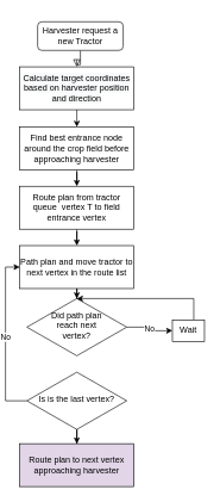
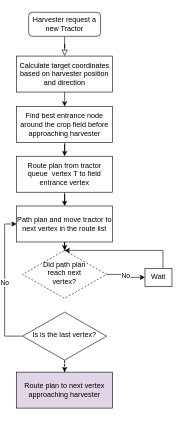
- <mxCell id="3" value="Harvester request a new Tractor" style="rounded=1;whiteSpace=wrap;html=1;fontSize=12;glass=0;strokeWidth=1;shadow=0;" parent="1" vertex="1"><mxGeometry x="45" y="30" width="120" height="40" as="geometry" /></mxCell>
+ <mxCell id="3" value="Harvester request a new Tractor" style="rounded=1;whiteSpace=wrap;html=1;fontSize=12;glass=0;strokeWidth=1;shadow=0;" parent="1" vertex="1"><mxGeometry x="40" y="20" width="120" height="40" as="geometry" /></mxCell>
- <mxCell id="13" value="Did path plan &lt;br&gt;reach next &lt;br&gt;vertex?" style="rhombus;whiteSpace=wrap;html=1;shadow=0;fontFamily=Helvetica;fontSize=12;align=center;strokeWidth=1;spacing=6;spacingTop=-4;" vertex="1" parent="1"><mxGeometry x="30" y="417" width="140" height="80" as="geometry" /></mxCell>
+ <mxCell id="13" value="Did path plan &lt;br&gt;reach next &lt;br&gt;vertex?" style="rhombus;whiteSpace=wrap;html=1;shadow=0;fontFamily=Helvetica;fontSize=12;align=center;strokeWidth=1;spacing=6;spacingTop=-4;dashed=1;" vertex="1" parent="1"><mxGeometry x="30" y="417" width="140" height="80" as="geometry" /></mxCell>
- <mxCell id="17" value="" style="edgeStyle=orthogonalEdgeStyle;rounded=0;orthogonalLoop=1;jettySize=auto;html=1;" edge="1" parent="1" source="18" target="19"><mxGeometry relative="1" as="geometry" /></mxCell>
+ <mxCell id="17" value="" style="edgeStyle=orthogonalEdgeStyle;rounded=0;orthogonalLoop=1;jettySize=auto;html=1;dashed=1;" edge="1" parent="1" source="18" target="19"><mxGeometry relative="1" as="geometry" /></mxCell>
